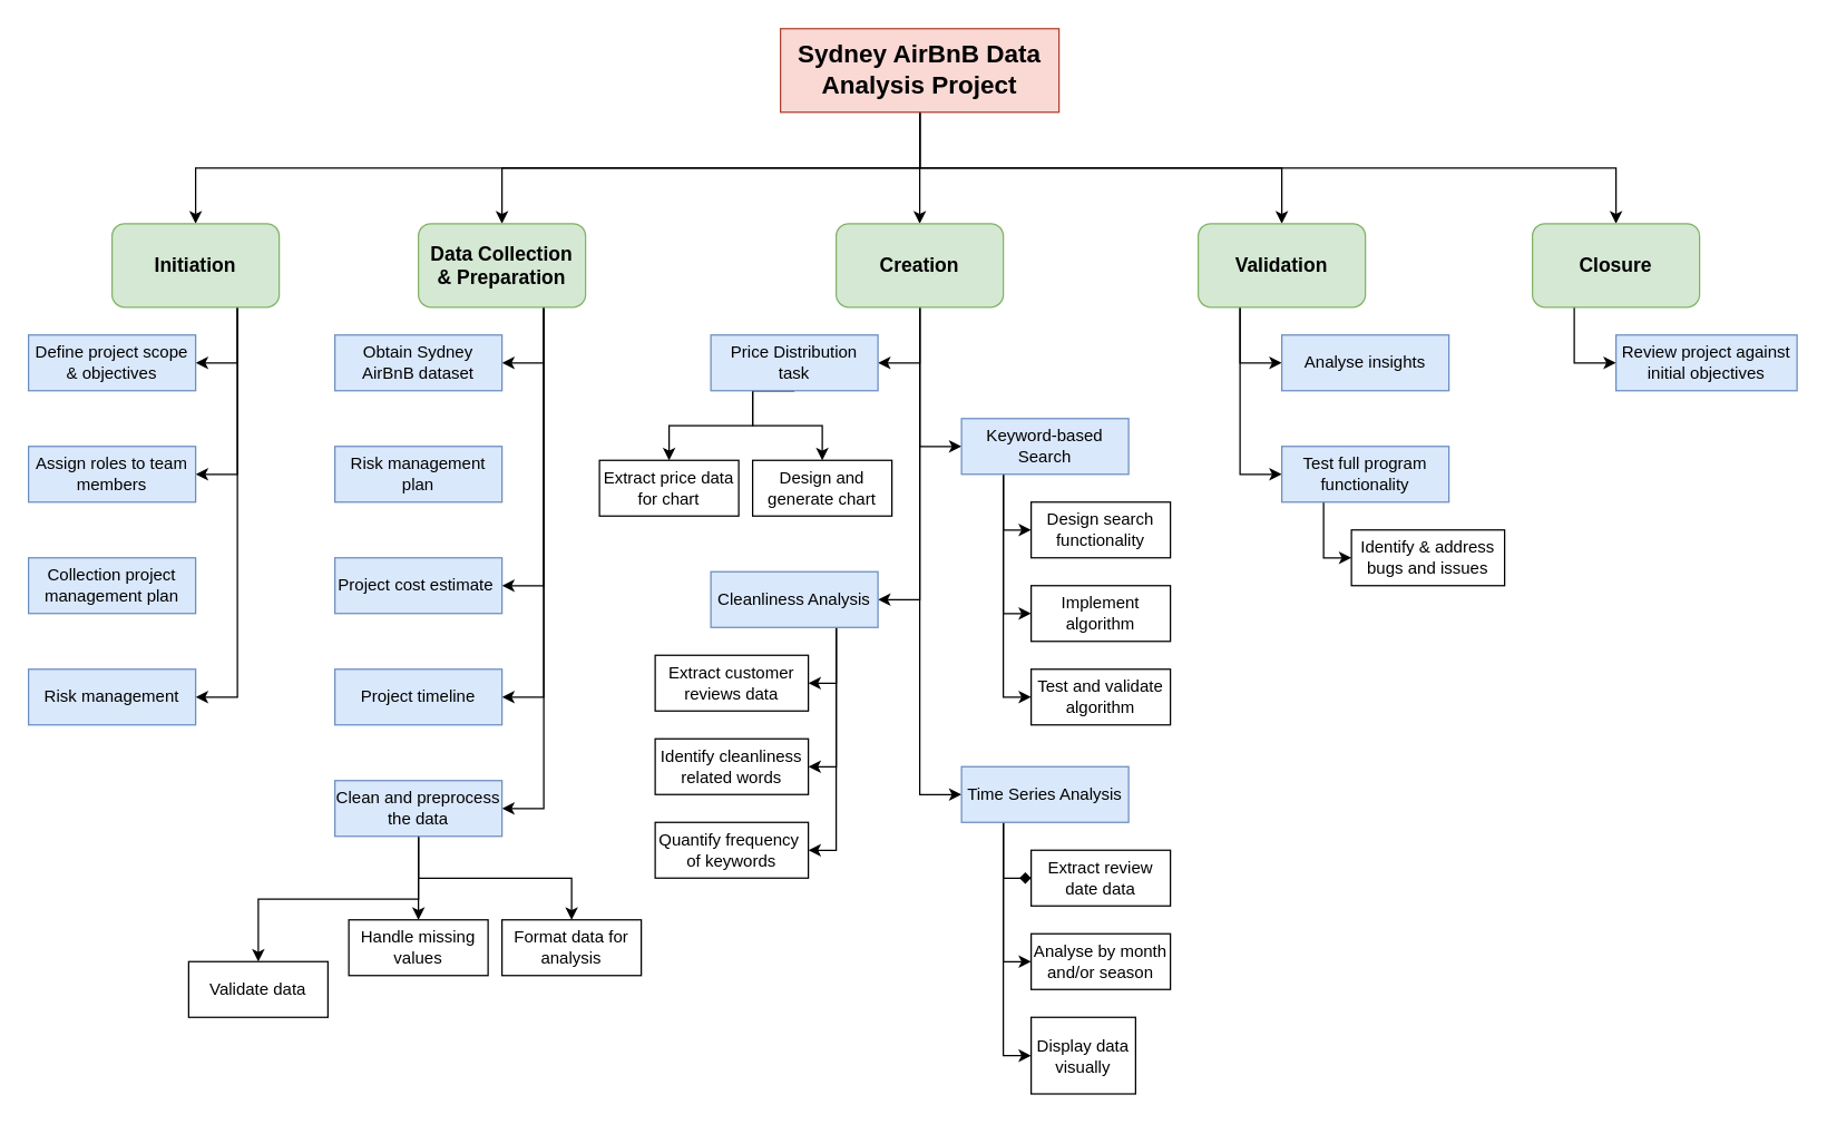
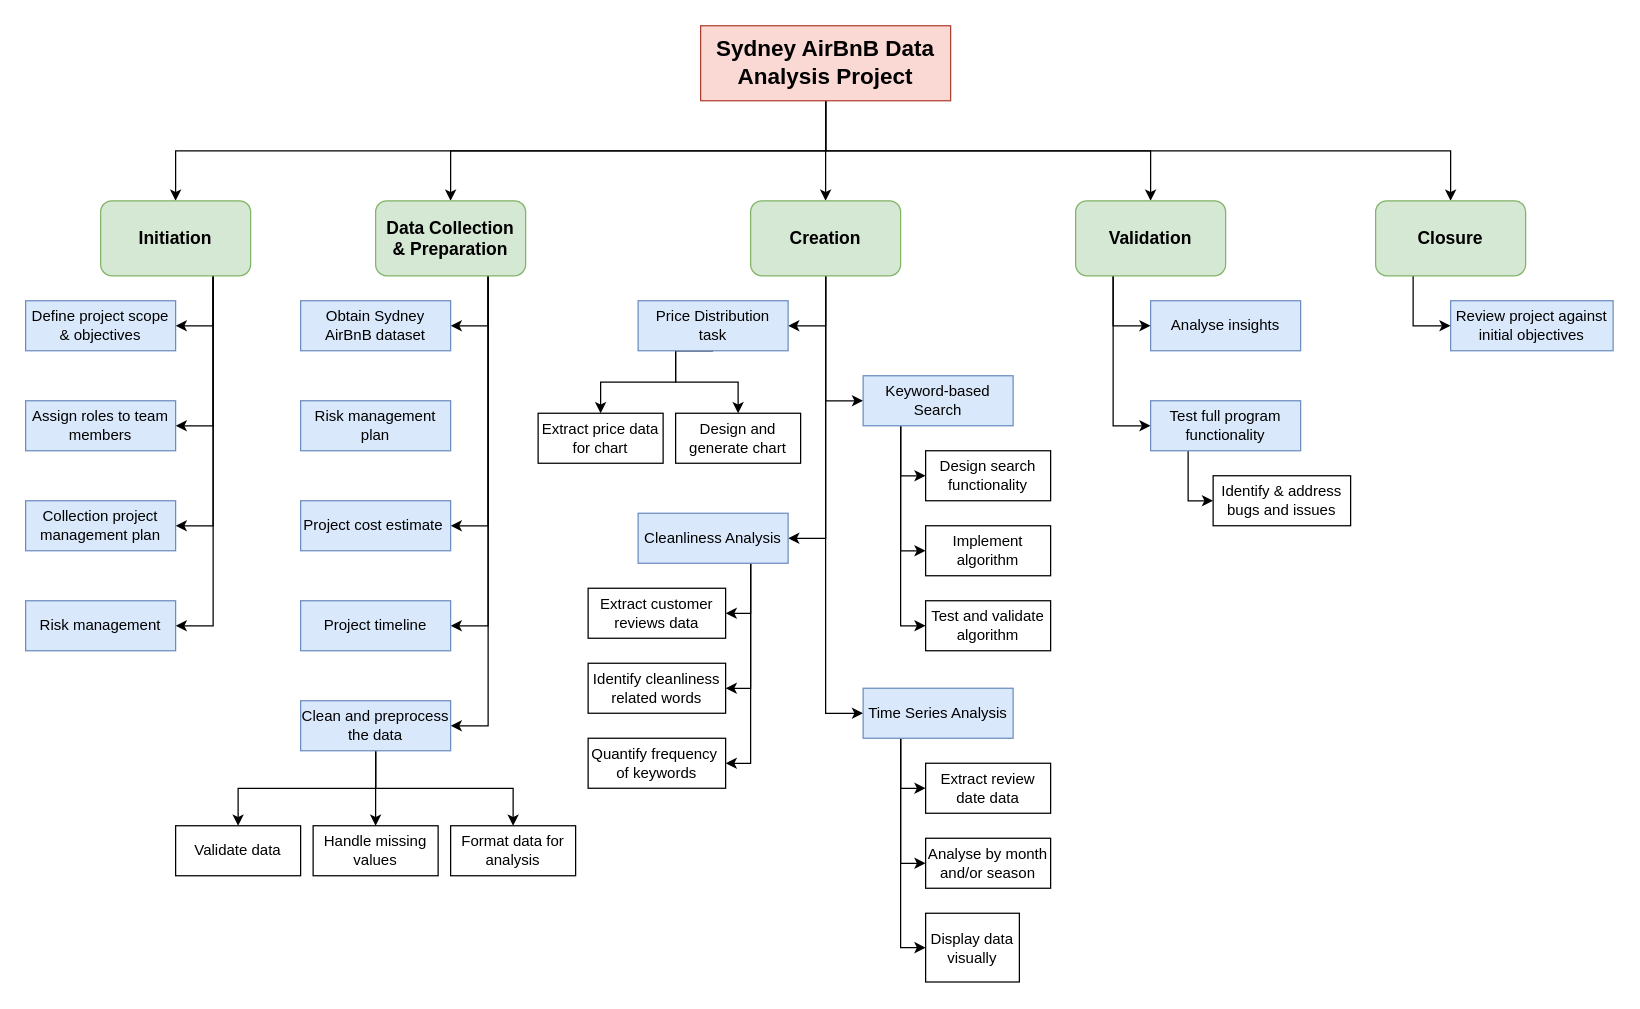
+ <mxCell id="10" style="edgeStyle=orthogonalEdgeStyle;rounded=0;orthogonalLoop=1;jettySize=auto;html=1;exitX=0.75;exitY=1;exitDx=0;exitDy=0;entryX=1;entryY=0.5;entryDx=0;entryDy=0;" edge="1" parent="1" source="12" target="27"><mxGeometry relative="1" as="geometry" /></mxCell>
- <mxCell id="59" style="edgeStyle=orthogonalEdgeStyle;rounded=0;orthogonalLoop=1;jettySize=auto;html=1;exitX=0.25;exitY=1;exitDx=0;exitDy=0;entryX=0;entryY=0.5;entryDx=0;entryDy=0;endArrow=diamond;" edge="1" parent="1" source="62" target="63"><mxGeometry relative="1" as="geometry" /></mxCell>
+ <mxCell id="59" style="edgeStyle=orthogonalEdgeStyle;rounded=0;orthogonalLoop=1;jettySize=auto;html=1;exitX=0.25;exitY=1;exitDx=0;exitDy=0;entryX=0;entryY=0.5;entryDx=0;entryDy=0;" edge="1" parent="1" source="62" target="63"><mxGeometry relative="1" as="geometry" /></mxCell>
- <mxCell id="35" value="Validate data" style="rounded=0;whiteSpace=wrap;html=1;" vertex="1" parent="1"><mxGeometry x="135" y="690" width="100" height="40" as="geometry" /></mxCell>
+ <mxCell id="35" value="Validate data" style="rounded=0;whiteSpace=wrap;html=1;" vertex="1" parent="1"><mxGeometry x="140" y="660" width="100" height="40" as="geometry" /></mxCell>
